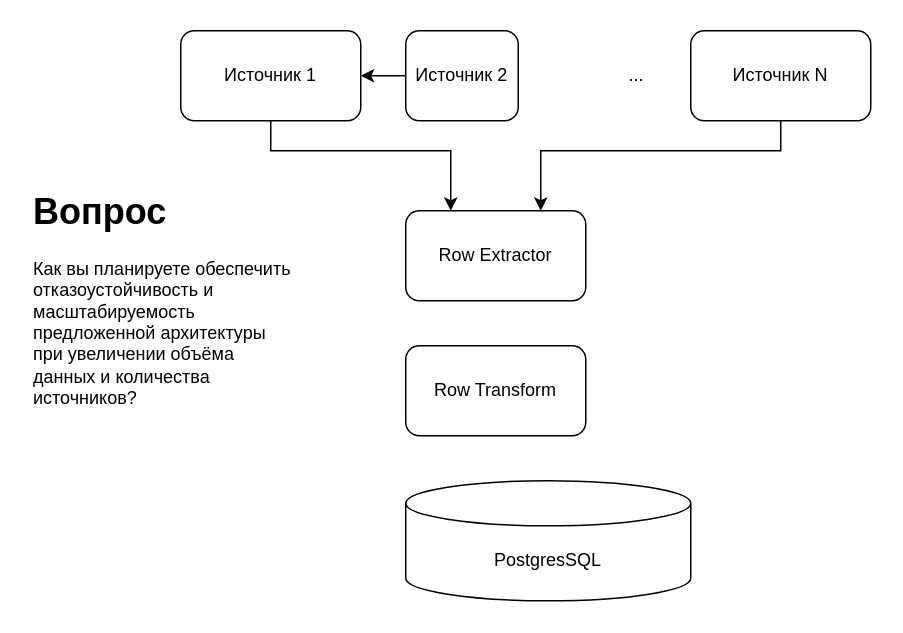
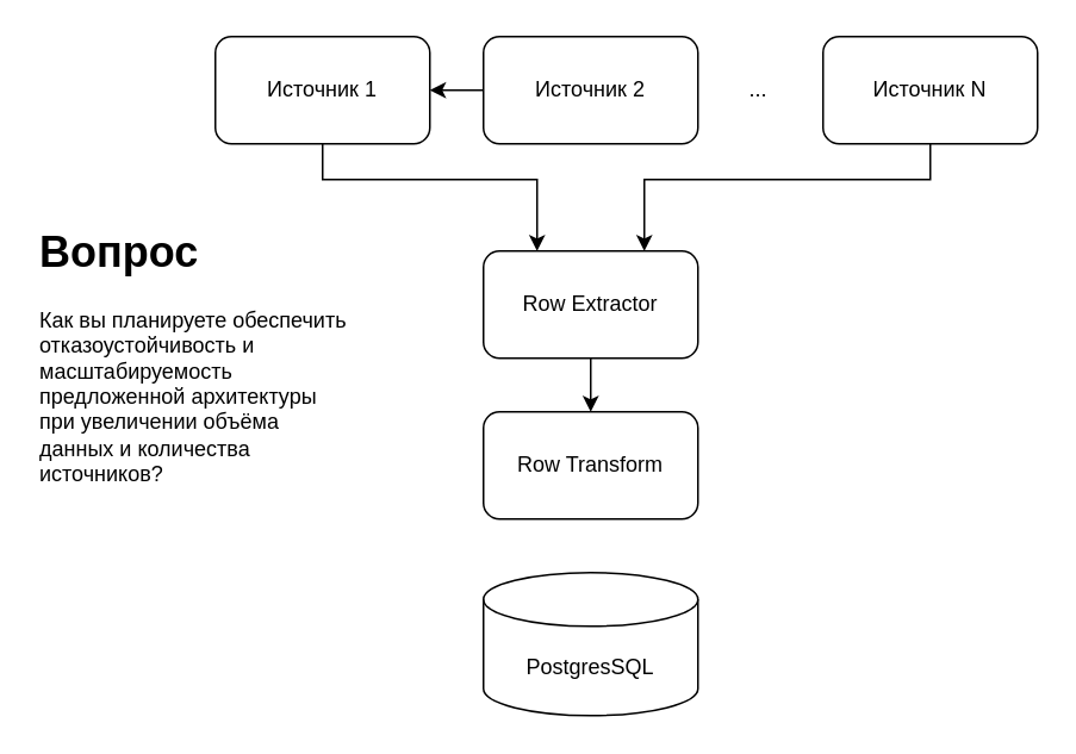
- <mxCell id="7" value="Источник 2" style="rounded=1;whiteSpace=wrap;html=1;" vertex="1" parent="1"><mxGeometry x="270" y="20" width="75" height="60" as="geometry" /></mxCell>
+ <mxCell id="7" value="Источник 2" style="rounded=1;whiteSpace=wrap;html=1;" vertex="1" parent="1"><mxGeometry x="270" y="20" width="120" height="60" as="geometry" /></mxCell>
+ <mxCell id="9" style="edgeStyle=orthogonalEdgeStyle;rounded=0;orthogonalLoop=1;jettySize=auto;html=1;entryX=0.5;entryY=0;entryDx=0;entryDy=0;" edge="1" parent="1" source="10" target="11"><mxGeometry relative="1" as="geometry" /></mxCell>
- <mxCell id="12" value="PostgresSQL" style="shape=cylinder3;whiteSpace=wrap;html=1;boundedLbl=1;backgroundOutline=1;size=15;" vertex="1" parent="1"><mxGeometry x="270" y="320" width="190" height="80" as="geometry" /></mxCell>
+ <mxCell id="12" value="PostgresSQL" style="shape=cylinder3;whiteSpace=wrap;html=1;boundedLbl=1;backgroundOutline=1;size=15;" vertex="1" parent="1"><mxGeometry x="270" y="320" width="120" height="80" as="geometry" /></mxCell>
